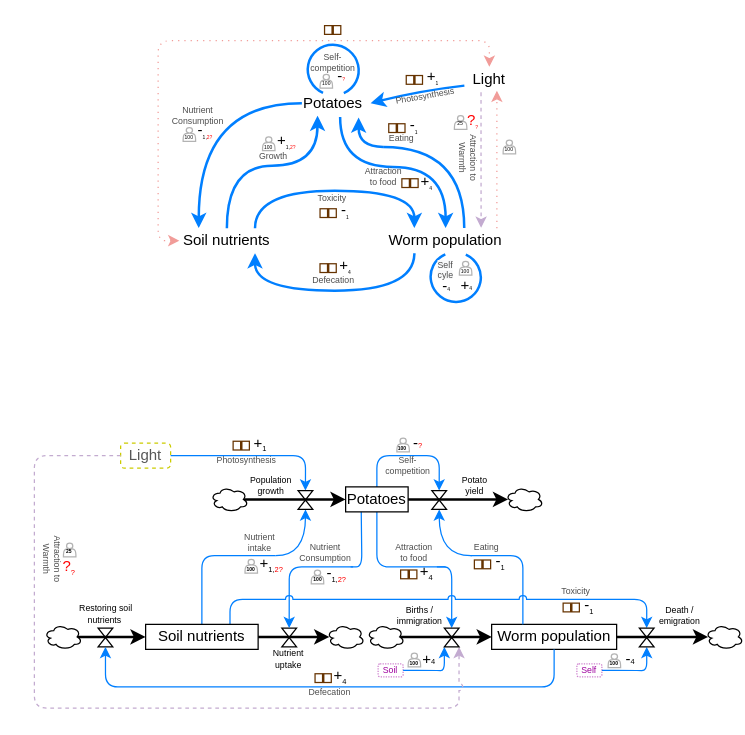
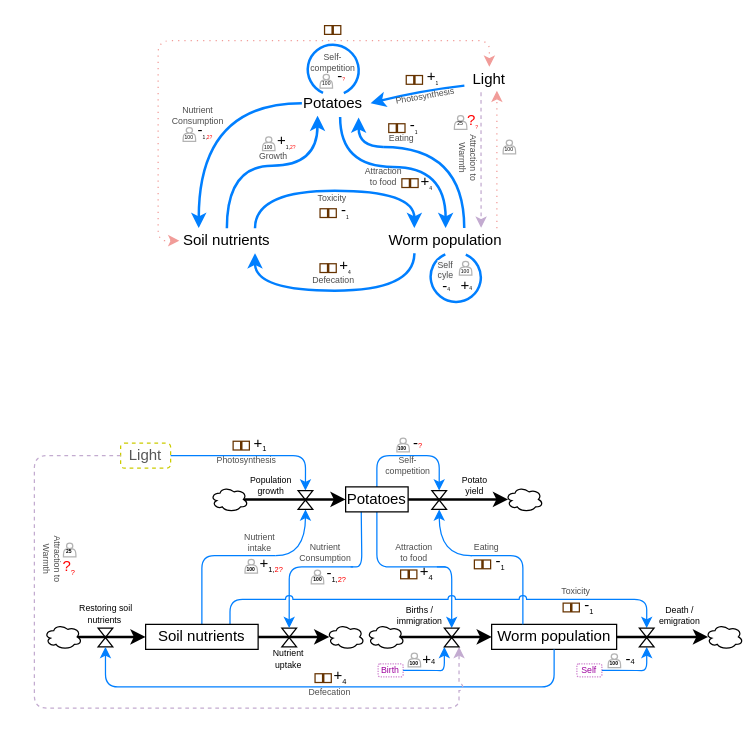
- <mxCell id="95" value="&lt;font style=&quot;font-size: 7px&quot;&gt;Soil&lt;/font&gt;" style="text;html=1;fillColor=none;align=center;verticalAlign=middle;whiteSpace=wrap;rounded=1;fontSize=7;fontColor=#9E009E;dashed=1;glass=0;sketch=0;opacity=50;strokeColor=#9E009E;dashPattern=1 1;" parent="1" vertex="1"><mxGeometry x="302" y="530.5" width="20" height="10.5" as="geometry" /></mxCell>
+ <mxCell id="95" value="&lt;font style=&quot;font-size: 7px&quot;&gt;Birth&lt;/font&gt;" style="text;html=1;fillColor=none;align=center;verticalAlign=middle;whiteSpace=wrap;rounded=1;fontSize=7;fontColor=#9E009E;dashed=1;glass=0;sketch=0;opacity=50;strokeColor=#9E009E;dashPattern=1 1;" parent="1" vertex="1"><mxGeometry x="302" y="530.5" width="20" height="10.5" as="geometry" /></mxCell>
